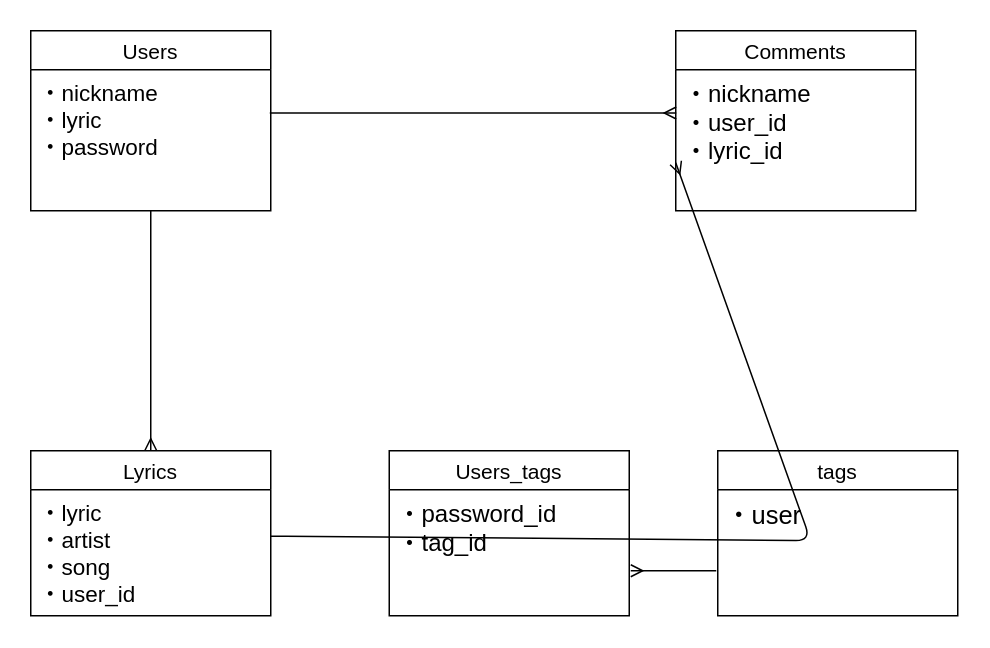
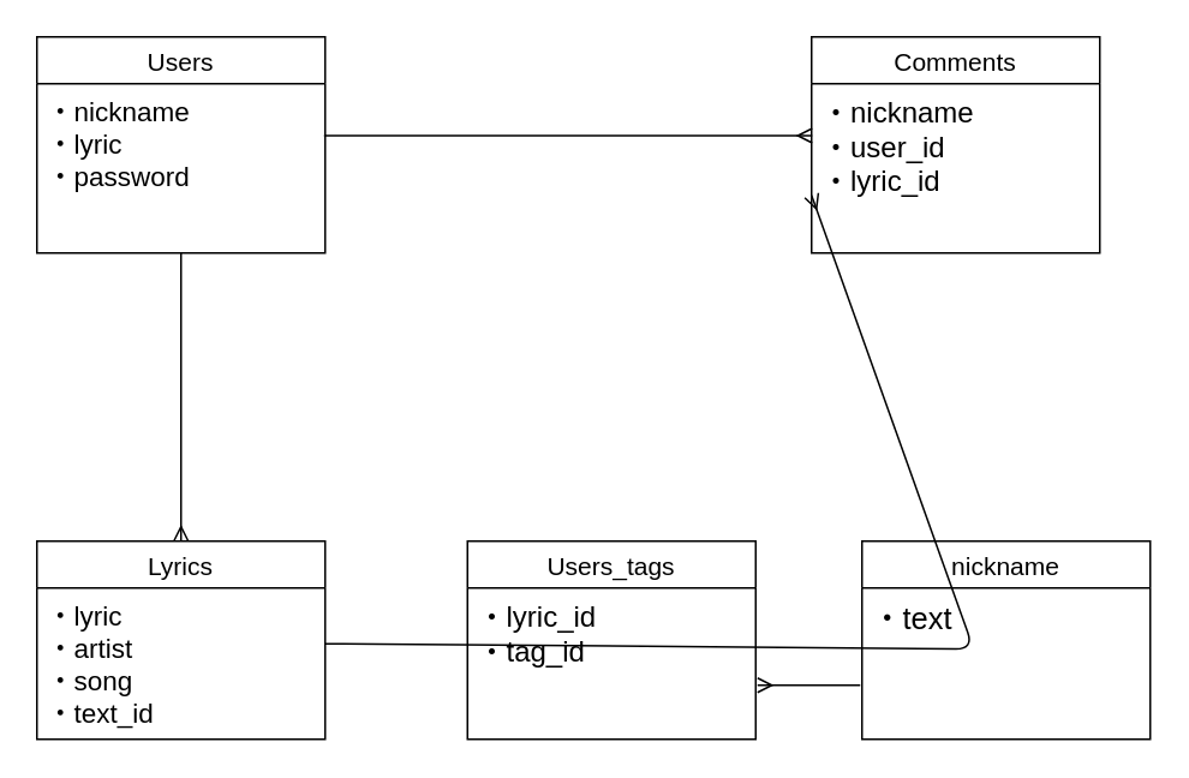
- <mxCell id="11" value="tags" style="swimlane;fontStyle=0;childLayout=stackLayout;horizontal=1;startSize=26;horizontalStack=0;resizeParent=1;resizeParentMax=0;resizeLast=0;collapsible=1;marginBottom=0;align=center;fontSize=14;" vertex="1" parent="1"><mxGeometry x="478" y="300" width="160" height="110" as="geometry" /></mxCell>
+ <mxCell id="11" value="nickname" style="swimlane;fontStyle=0;childLayout=stackLayout;horizontal=1;startSize=26;horizontalStack=0;resizeParent=1;resizeParentMax=0;resizeLast=0;collapsible=1;marginBottom=0;align=center;fontSize=14;" vertex="1" parent="1"><mxGeometry x="478" y="300" width="160" height="110" as="geometry" /></mxCell>
- <mxCell id="7" value="・lyric&#10;・artist&#10;・song&#10;・user_id&#10;" style="text;strokeColor=none;fillColor=none;spacingLeft=4;spacingRight=4;overflow=hidden;rotatable=0;points=[[0,0.5],[1,0.5]];portConstraint=eastwest;fontSize=15;" parent="6" vertex="1"><mxGeometry y="26" width="160" height="84" as="geometry" /></mxCell>
+ <mxCell id="7" value="・lyric&#10;・artist&#10;・song&#10;・text_id&#10;" style="text;strokeColor=none;fillColor=none;spacingLeft=4;spacingRight=4;overflow=hidden;rotatable=0;points=[[0,0.5],[1,0.5]];portConstraint=eastwest;fontSize=15;" parent="6" vertex="1"><mxGeometry y="26" width="160" height="84" as="geometry" /></mxCell>
- <mxCell id="9" value="・password_id&#10;・tag_id&#10;" style="text;strokeColor=none;fillColor=none;spacingLeft=4;spacingRight=4;overflow=hidden;rotatable=0;points=[[0,0.5],[1,0.5]];portConstraint=eastwest;fontSize=16;" vertex="1" parent="8"><mxGeometry y="26" width="160" height="84" as="geometry" /></mxCell>
+ <mxCell id="9" value="・lyric_id&#10;・tag_id&#10;" style="text;strokeColor=none;fillColor=none;spacingLeft=4;spacingRight=4;overflow=hidden;rotatable=0;points=[[0,0.5],[1,0.5]];portConstraint=eastwest;fontSize=16;" vertex="1" parent="8"><mxGeometry y="26" width="160" height="84" as="geometry" /></mxCell>
- <mxCell id="12" value="・user" style="text;strokeColor=none;fillColor=none;spacingLeft=4;spacingRight=4;overflow=hidden;rotatable=0;points=[[0,0.5],[1,0.5]];portConstraint=eastwest;fontSize=17;" vertex="1" parent="11"><mxGeometry y="26" width="160" height="84" as="geometry" /></mxCell>
+ <mxCell id="12" value="・text" style="text;strokeColor=none;fillColor=none;spacingLeft=4;spacingRight=4;overflow=hidden;rotatable=0;points=[[0,0.5],[1,0.5]];portConstraint=eastwest;fontSize=17;" vertex="1" parent="11"><mxGeometry y="26" width="160" height="84" as="geometry" /></mxCell>
